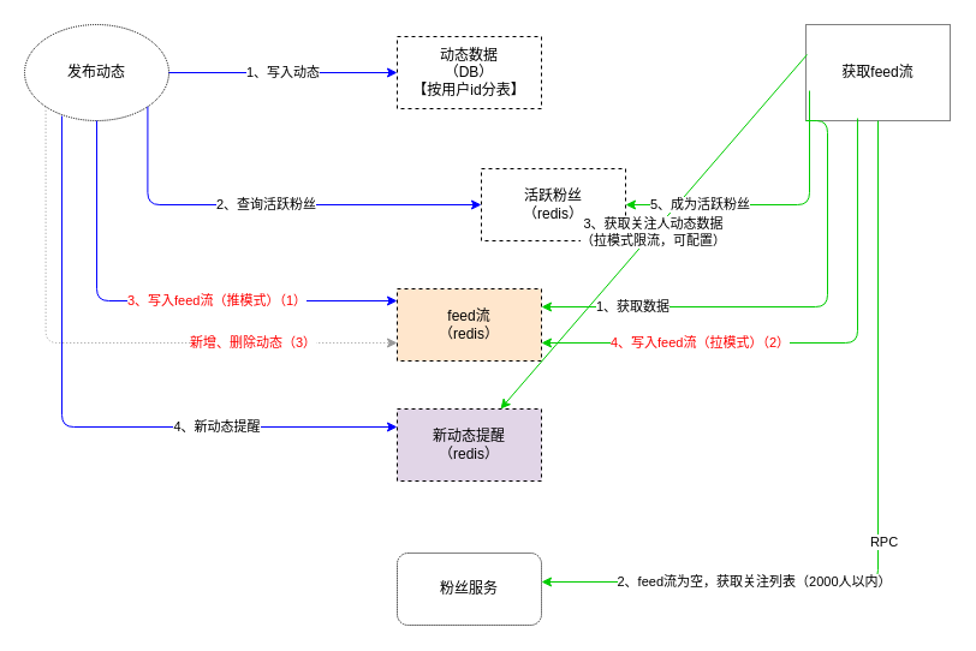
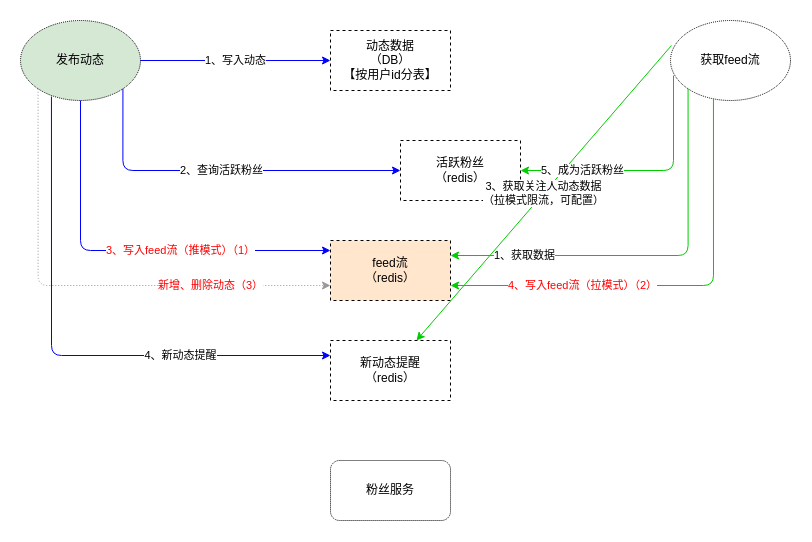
- <mxCell id="3" value="发布动态" style="ellipse;whiteSpace=wrap;html=1;dashed=1;dashPattern=1 1;" vertex="1" parent="1"><mxGeometry x="20" y="20" width="120" height="80" as="geometry" /></mxCell>
+ <mxCell id="3" value="发布动态" style="ellipse;whiteSpace=wrap;html=1;dashed=1;dashPattern=1 1;fillColor=#d5e8d4;" vertex="1" parent="1"><mxGeometry x="20" y="20" width="120" height="80" as="geometry" /></mxCell>
- <mxCell id="9" value="获取feed流" style="whiteSpace=wrap;html=1;dashed=1;dashPattern=1 1;rounded=0;" vertex="1" parent="1"><mxGeometry x="670" y="20" width="120" height="80" as="geometry" /></mxCell>
+ <mxCell id="9" value="获取feed流" style="ellipse;whiteSpace=wrap;html=1;dashed=1;dashPattern=1 1;" vertex="1" parent="1"><mxGeometry x="670" y="20" width="120" height="80" as="geometry" /></mxCell>
- <mxCell id="18" value="新动态提醒&lt;br&gt;（redis）" style="rounded=0;whiteSpace=wrap;html=1;dashed=1;fillColor=#e1d5e7;" vertex="1" parent="1"><mxGeometry x="330" y="340" width="120" height="60" as="geometry" /></mxCell>
+ <mxCell id="18" value="新动态提醒&lt;br&gt;（redis）" style="rounded=0;whiteSpace=wrap;html=1;dashed=1;" vertex="1" parent="1"><mxGeometry x="330" y="340" width="120" height="60" as="geometry" /></mxCell>
- <mxCell id="12" value="2、feed流为空，获取关注列表（2000人以内）" style="endArrow=classic;html=1;strokeColor=#00CC00;entryX=1;entryY=0.4;entryDx=0;entryDy=0;entryPerimeter=0;exitX=0.5;exitY=1;exitDx=0;exitDy=0;edgeStyle=orthogonalEdgeStyle;" edge="1" parent="1" source="9" target="11"><mxGeometry x="0.468" width="50" height="50" relative="1" as="geometry"><mxPoint x="720" y="180" as="sourcePoint" /><mxPoint x="770" y="130" as="targetPoint" /><Array as="points"><mxPoint x="730" y="484" /></Array><mxPoint as="offset" /></mxGeometry></mxCell>
- <mxCell id="13" value="RPC" style="edgeLabel;html=1;align=center;verticalAlign=middle;resizable=0;points=[];" vertex="1" connectable="0" parent="12"><mxGeometry x="0.054" y="4" relative="1" as="geometry"><mxPoint as="offset" /></mxGeometry></mxCell>
